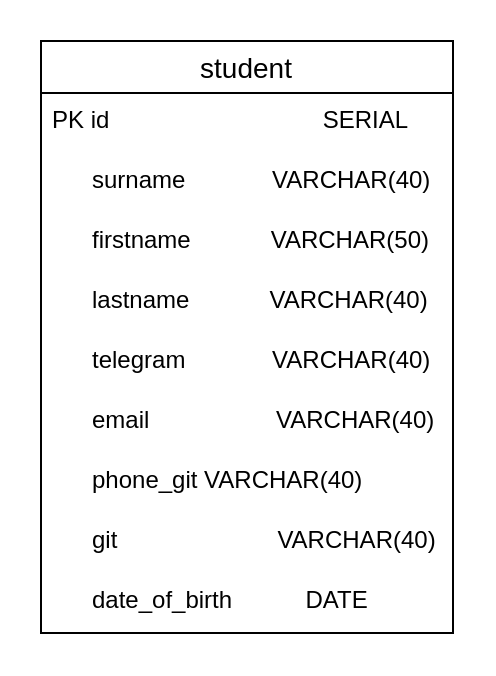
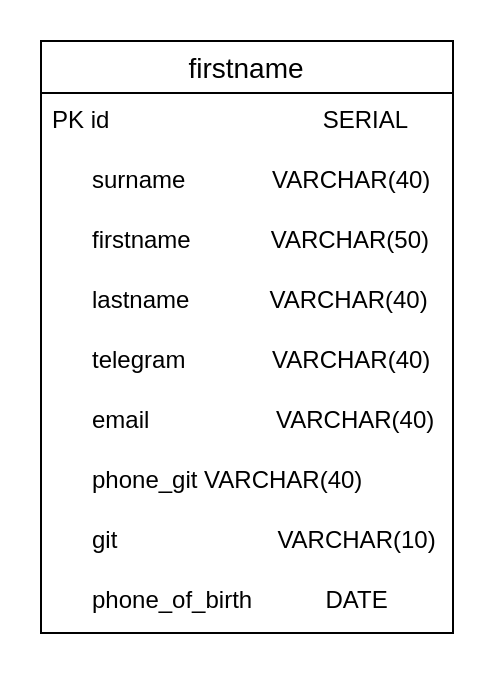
- <mxCell id="2" value="student" style="swimlane;fontStyle=0;childLayout=stackLayout;horizontal=1;startSize=26;horizontalStack=0;resizeParent=1;resizeParentMax=0;resizeLast=0;collapsible=1;marginBottom=0;align=center;fontSize=14;" parent="1" vertex="1"><mxGeometry x="20" y="20" width="206" height="296" as="geometry" /></mxCell>
+ <mxCell id="2" value="firstname" style="swimlane;fontStyle=0;childLayout=stackLayout;horizontal=1;startSize=26;horizontalStack=0;resizeParent=1;resizeParentMax=0;resizeLast=0;collapsible=1;marginBottom=0;align=center;fontSize=14;" parent="1" vertex="1"><mxGeometry x="20" y="20" width="206" height="296" as="geometry" /></mxCell>
- <mxCell id="10" value="&amp;nbsp; &amp;nbsp; &amp;nbsp; git&amp;nbsp; &amp;nbsp; &amp;nbsp; &amp;nbsp; &amp;nbsp; &amp;nbsp; &amp;nbsp; &amp;nbsp; &amp;nbsp; &amp;nbsp; &amp;nbsp; &amp;nbsp; VARCHAR(40)" style="text;strokeColor=none;fillColor=none;spacingLeft=4;spacingRight=4;overflow=hidden;rotatable=0;points=[[0,0.5],[1,0.5]];portConstraint=eastwest;fontSize=12;whiteSpace=wrap;html=1;" parent="2" vertex="1"><mxGeometry y="236" width="206" height="30" as="geometry" /></mxCell>
+ <mxCell id="10" value="&amp;nbsp; &amp;nbsp; &amp;nbsp; git&amp;nbsp; &amp;nbsp; &amp;nbsp; &amp;nbsp; &amp;nbsp; &amp;nbsp; &amp;nbsp; &amp;nbsp; &amp;nbsp; &amp;nbsp; &amp;nbsp; &amp;nbsp; VARCHAR(10)" style="text;strokeColor=none;fillColor=none;spacingLeft=4;spacingRight=4;overflow=hidden;rotatable=0;points=[[0,0.5],[1,0.5]];portConstraint=eastwest;fontSize=12;whiteSpace=wrap;html=1;" parent="2" vertex="1"><mxGeometry y="236" width="206" height="30" as="geometry" /></mxCell>
- <mxCell id="11" value="&amp;nbsp; &amp;nbsp; &amp;nbsp; date_of_birth &amp;nbsp;&amp;nbsp;&amp;nbsp;&amp;nbsp;&amp;nbsp;&amp;nbsp;&amp;nbsp;&amp;nbsp;&amp;nbsp; DATE" style="text;strokeColor=none;fillColor=none;spacingLeft=4;spacingRight=4;overflow=hidden;rotatable=0;points=[[0,0.5],[1,0.5]];portConstraint=eastwest;fontSize=12;whiteSpace=wrap;html=1;" parent="2" vertex="1"><mxGeometry y="266" width="206" height="30" as="geometry" /></mxCell>
+ <mxCell id="11" value="&amp;nbsp; &amp;nbsp; &amp;nbsp; phone_of_birth &amp;nbsp;&amp;nbsp;&amp;nbsp;&amp;nbsp;&amp;nbsp;&amp;nbsp;&amp;nbsp;&amp;nbsp;&amp;nbsp; DATE" style="text;strokeColor=none;fillColor=none;spacingLeft=4;spacingRight=4;overflow=hidden;rotatable=0;points=[[0,0.5],[1,0.5]];portConstraint=eastwest;fontSize=12;whiteSpace=wrap;html=1;" parent="2" vertex="1"><mxGeometry y="266" width="206" height="30" as="geometry" /></mxCell>
